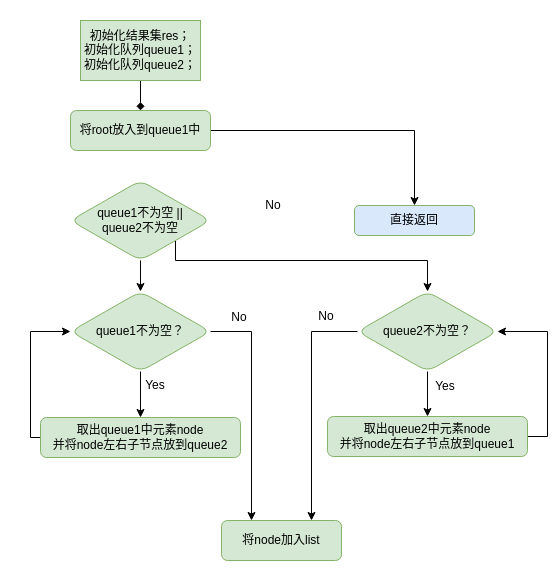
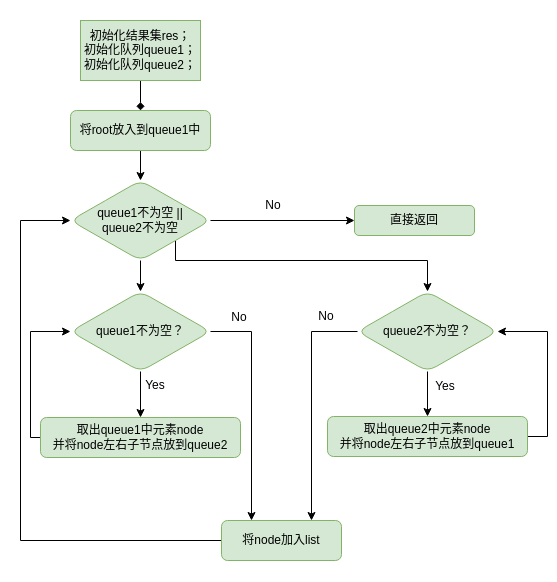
- <mxCell id="4" value="" style="edgeStyle=orthogonalEdgeStyle;rounded=0;orthogonalLoop=1;jettySize=auto;html=1;" edge="1" parent="1" source="5" target="17"><mxGeometry relative="1" as="geometry" /></mxCell>
+ <mxCell id="4" value="" style="edgeStyle=orthogonalEdgeStyle;rounded=0;orthogonalLoop=1;jettySize=auto;html=1;" edge="1" parent="1" source="5" target="9"><mxGeometry relative="1" as="geometry" /></mxCell>
+ <mxCell id="7" value="" style="edgeStyle=orthogonalEdgeStyle;rounded=0;orthogonalLoop=1;jettySize=auto;html=1;" edge="1" parent="1" source="9" target="17"><mxGeometry relative="1" as="geometry" /></mxCell>
- <mxCell id="17" value="直接返回" style="whiteSpace=wrap;html=1;fillColor=#dae8fc;strokeColor=#82b366;rounded=1;" vertex="1" parent="1"><mxGeometry x="354" y="205" width="120" height="30" as="geometry" /></mxCell>
+ <mxCell id="17" value="直接返回" style="whiteSpace=wrap;html=1;fillColor=#d5e8d4;strokeColor=#82b366;rounded=1;" vertex="1" parent="1"><mxGeometry x="354" y="205" width="120" height="30" as="geometry" /></mxCell>
+ <mxCell id="10" style="edgeStyle=orthogonalEdgeStyle;rounded=0;orthogonalLoop=1;jettySize=auto;html=1;exitX=0;exitY=0.5;exitDx=0;exitDy=0;entryX=0;entryY=0.5;entryDx=0;entryDy=0;" edge="1" parent="1" source="11" target="9"><mxGeometry relative="1" as="geometry"><Array as="points"><mxPoint x="20" y="540" /><mxPoint x="20" y="220" /></Array></mxGeometry></mxCell>
